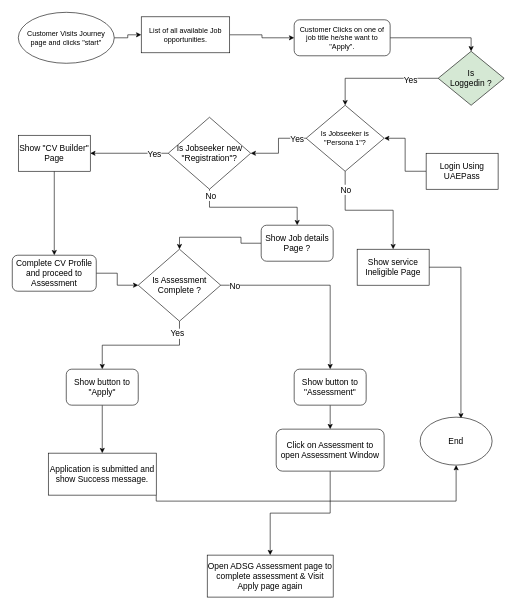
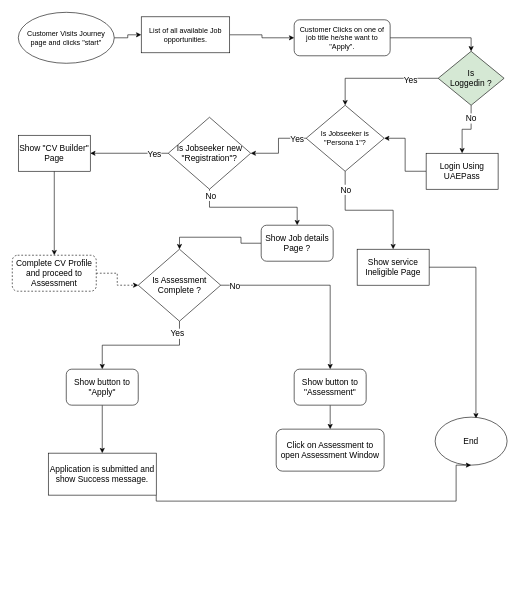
+ <mxCell id="41" value="No" style="edgeStyle=orthogonalEdgeStyle;rounded=0;orthogonalLoop=1;jettySize=auto;html=1;entryX=0.5;entryY=0;entryDx=0;entryDy=0;fontSize=14;" edge="1" parent="1" source="44" target="46"><mxGeometry x="-0.529" relative="1" as="geometry"><mxPoint as="offset" /></mxGeometry></mxCell>
- <mxCell id="40" value="Complete CV Profile and proceed to Assessment" style="rounded=1;whiteSpace=wrap;html=1;fontSize=14;" vertex="1" parent="1"><mxGeometry x="20" y="425" width="140" height="60" as="geometry" /></mxCell>
+ <mxCell id="40" value="Complete CV Profile and proceed to Assessment" style="rounded=1;whiteSpace=wrap;html=1;fontSize=14;dashed=1;" vertex="1" parent="1"><mxGeometry x="20" y="425" width="140" height="60" as="geometry" /></mxCell>
- <mxCell id="39" style="edgeStyle=orthogonalEdgeStyle;rounded=0;orthogonalLoop=1;jettySize=auto;html=1;fontSize=14;entryX=0;entryY=0.5;entryDx=0;entryDy=0;" edge="1" parent="1" source="40" target="26"><mxGeometry relative="1" as="geometry" /></mxCell>
+ <mxCell id="39" style="edgeStyle=orthogonalEdgeStyle;rounded=0;orthogonalLoop=1;jettySize=auto;html=1;fontSize=14;entryX=0;entryY=0.5;entryDx=0;entryDy=0;dashed=1;" edge="1" parent="1" source="40" target="26"><mxGeometry relative="1" as="geometry" /></mxCell>
- <mxCell id="33" value="End" style="ellipse;whiteSpace=wrap;html=1;fontSize=14;" vertex="1" parent="1"><mxGeometry x="700" y="695" width="120" height="80" as="geometry" /></mxCell>
+ <mxCell id="33" value="End" style="ellipse;whiteSpace=wrap;html=1;fontSize=14;" vertex="1" parent="1"><mxGeometry x="725" y="695" width="120" height="80" as="geometry" /></mxCell>
- <mxCell id="34" value="" style="edgeStyle=orthogonalEdgeStyle;rounded=0;orthogonalLoop=1;jettySize=auto;html=1;fontSize=14;" edge="1" parent="1" source="35" target="36"><mxGeometry relative="1" as="geometry" /></mxCell>
- <mxCell id="36" value="Open ADSG Assessment page to complete assessment &amp;amp; Visit Apply page again" style="rounded=0;whiteSpace=wrap;html=1;fontSize=14;" vertex="1" parent="1"><mxGeometry x="345" y="925" width="210" height="70" as="geometry" /></mxCell>
